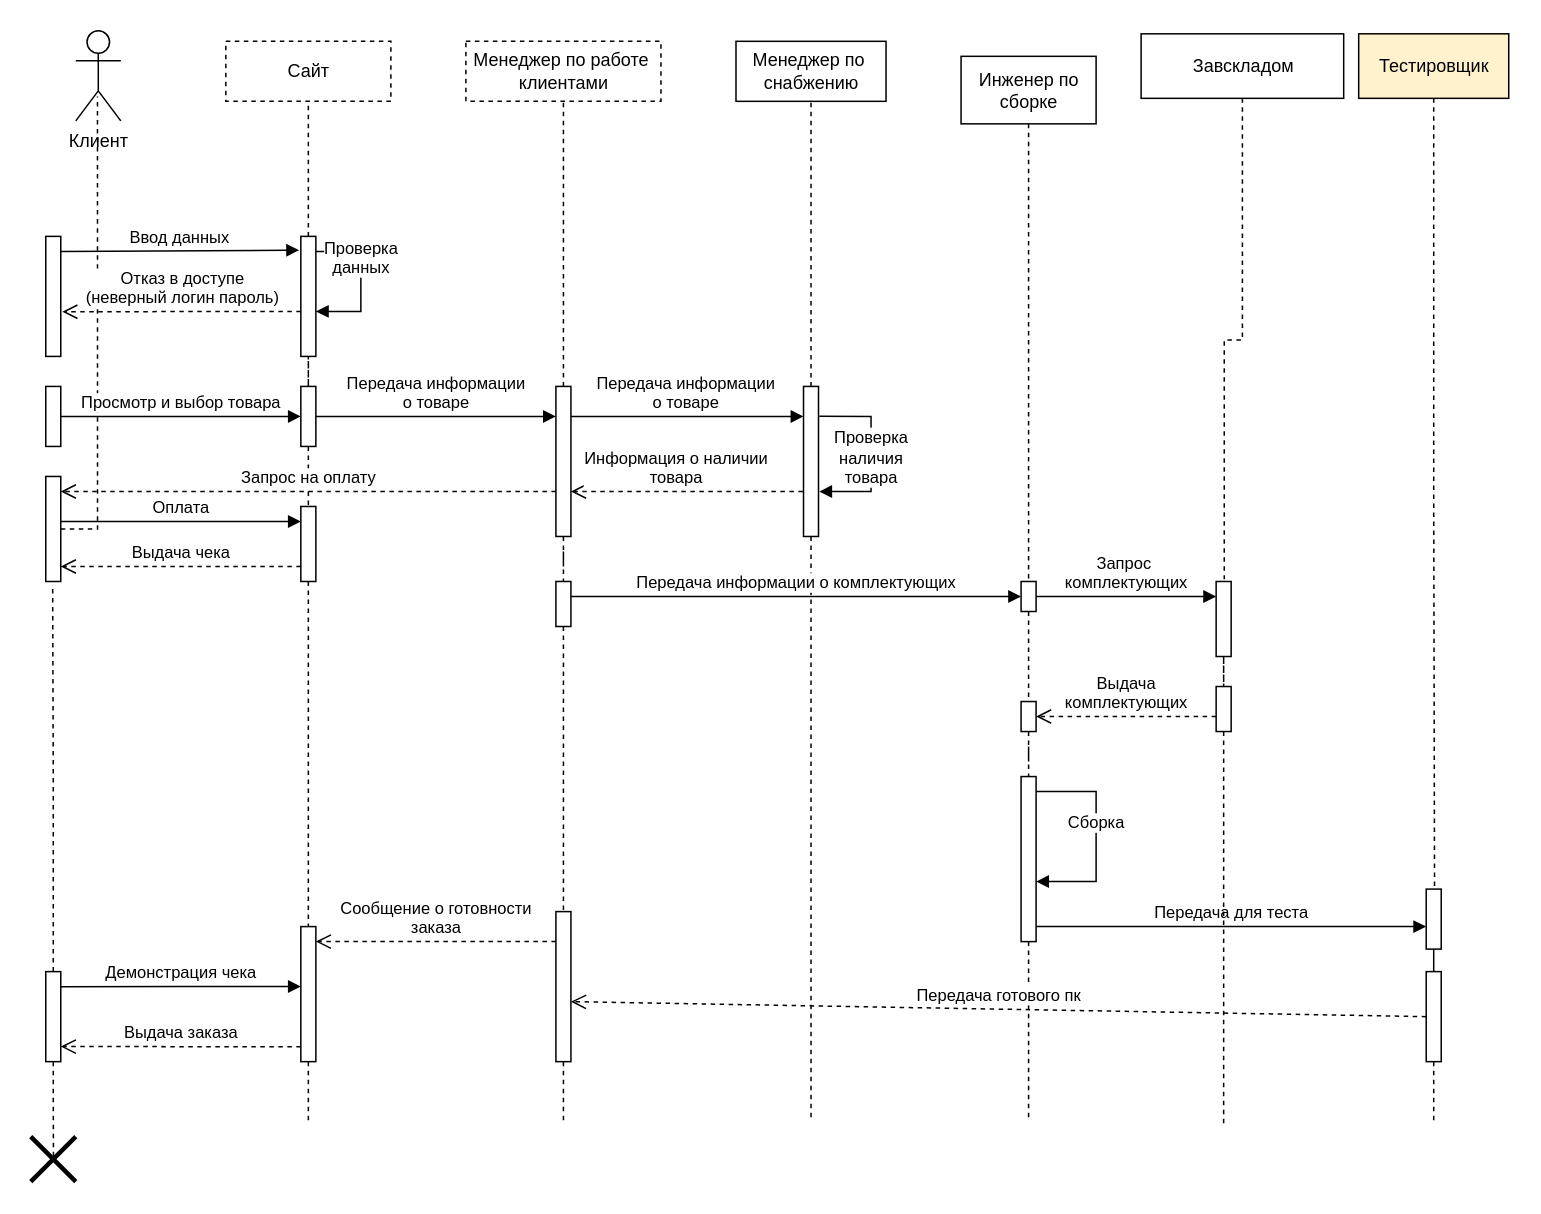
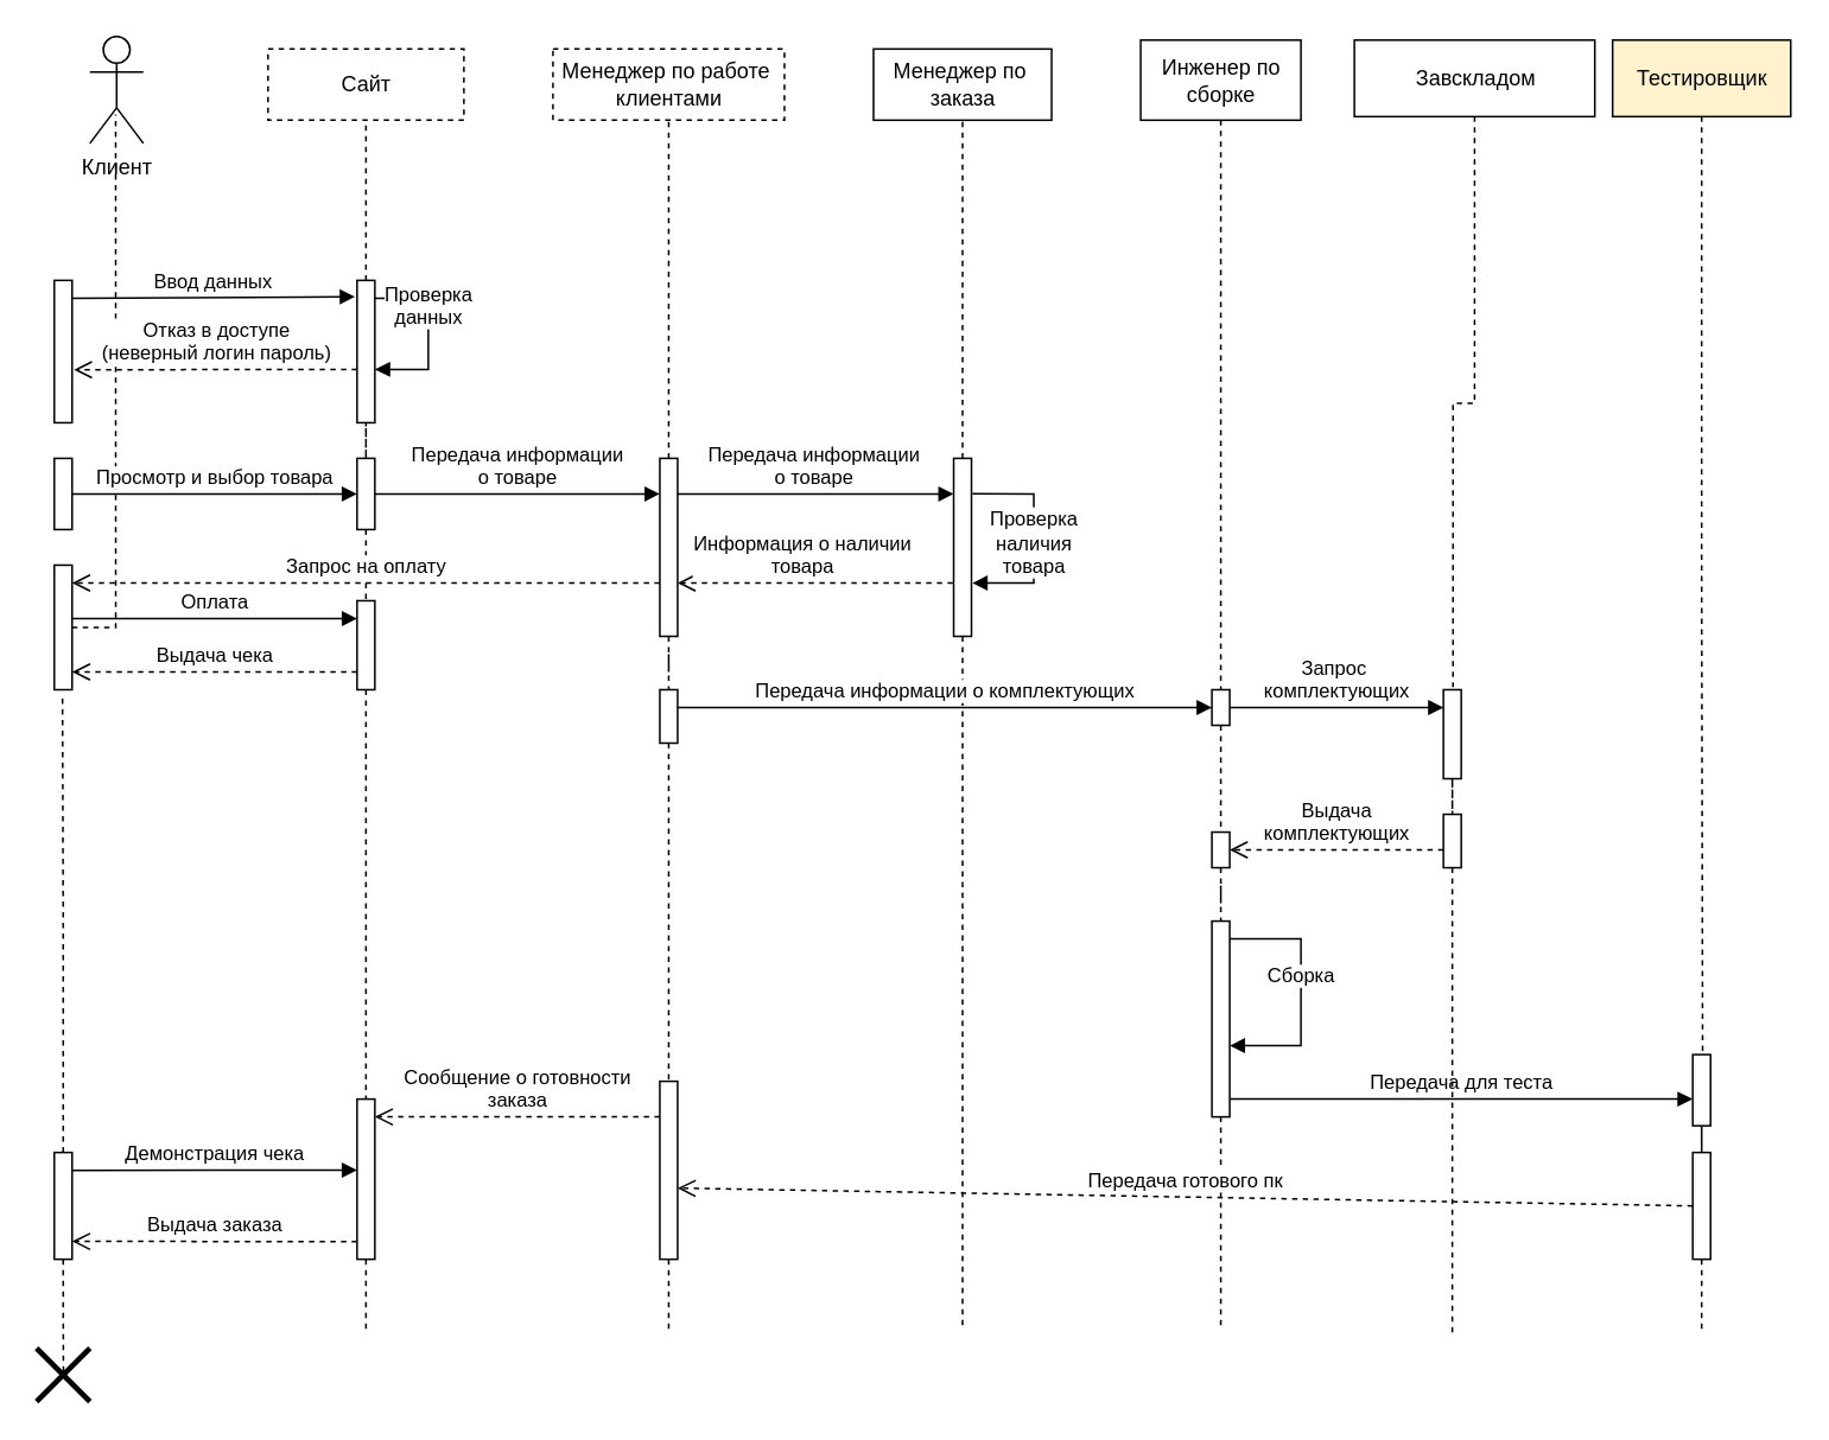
- <mxCell id="5" value="Менеджер по&amp;nbsp;&lt;br&gt;снабжению" style="html=1;" parent="1" vertex="1"><mxGeometry x="490" y="27" width="100" height="40" as="geometry" /></mxCell>
+ <mxCell id="5" value="Менеджер по&amp;nbsp;&lt;br&gt;заказа" style="html=1;" parent="1" vertex="1"><mxGeometry x="490" y="27" width="100" height="40" as="geometry" /></mxCell>
- <mxCell id="7" value="Инженер по&lt;br&gt;сборке" style="html=1;" parent="1" vertex="1"><mxGeometry x="640" y="37" width="90" height="45" as="geometry" /></mxCell>
+ <mxCell id="7" value="Инженер по&lt;br&gt;сборке" style="html=1;" parent="1" vertex="1"><mxGeometry x="640" y="22" width="90" height="45" as="geometry" /></mxCell>
